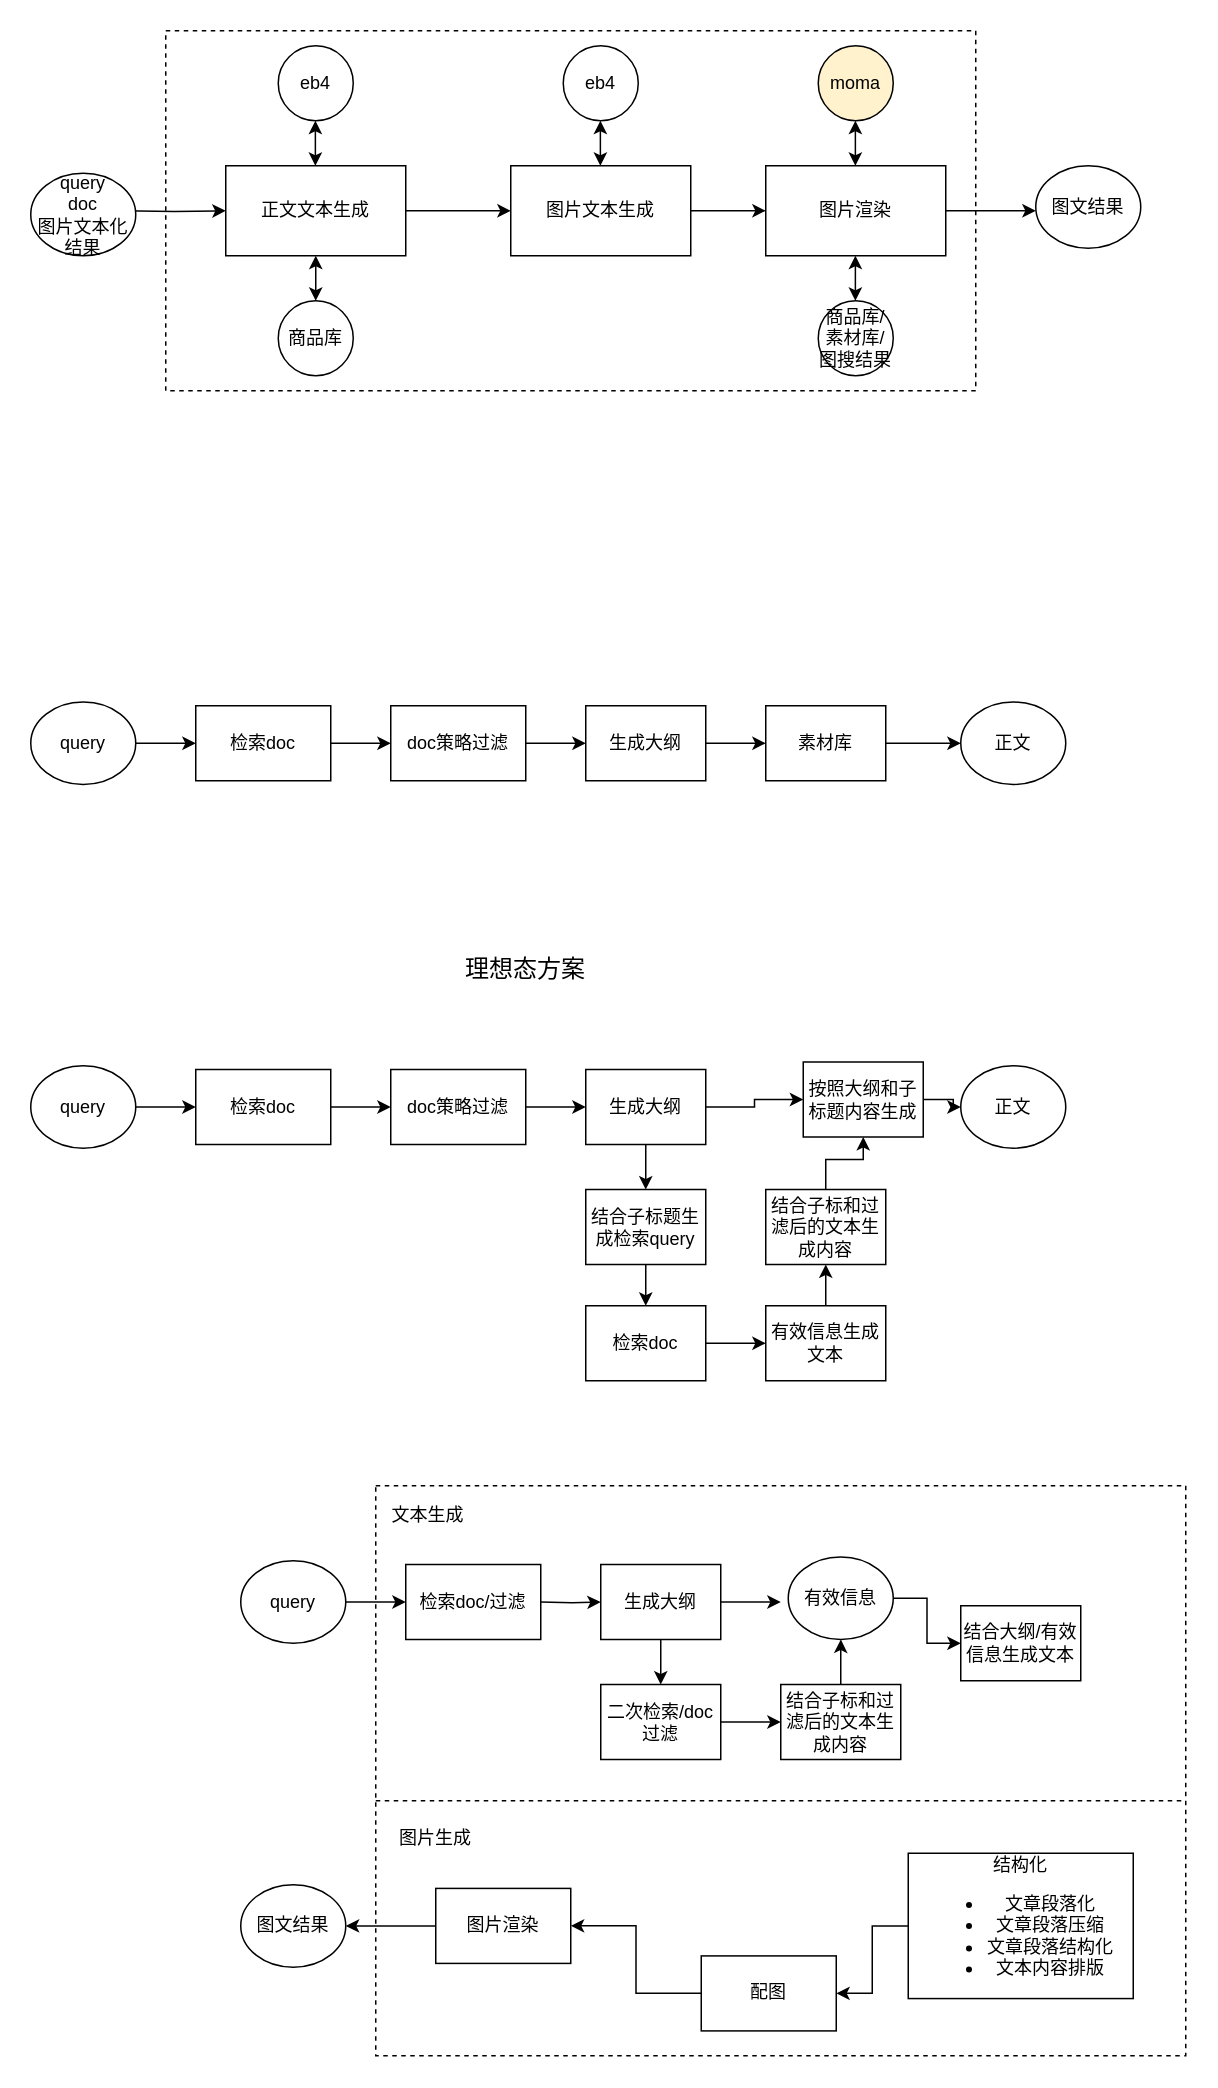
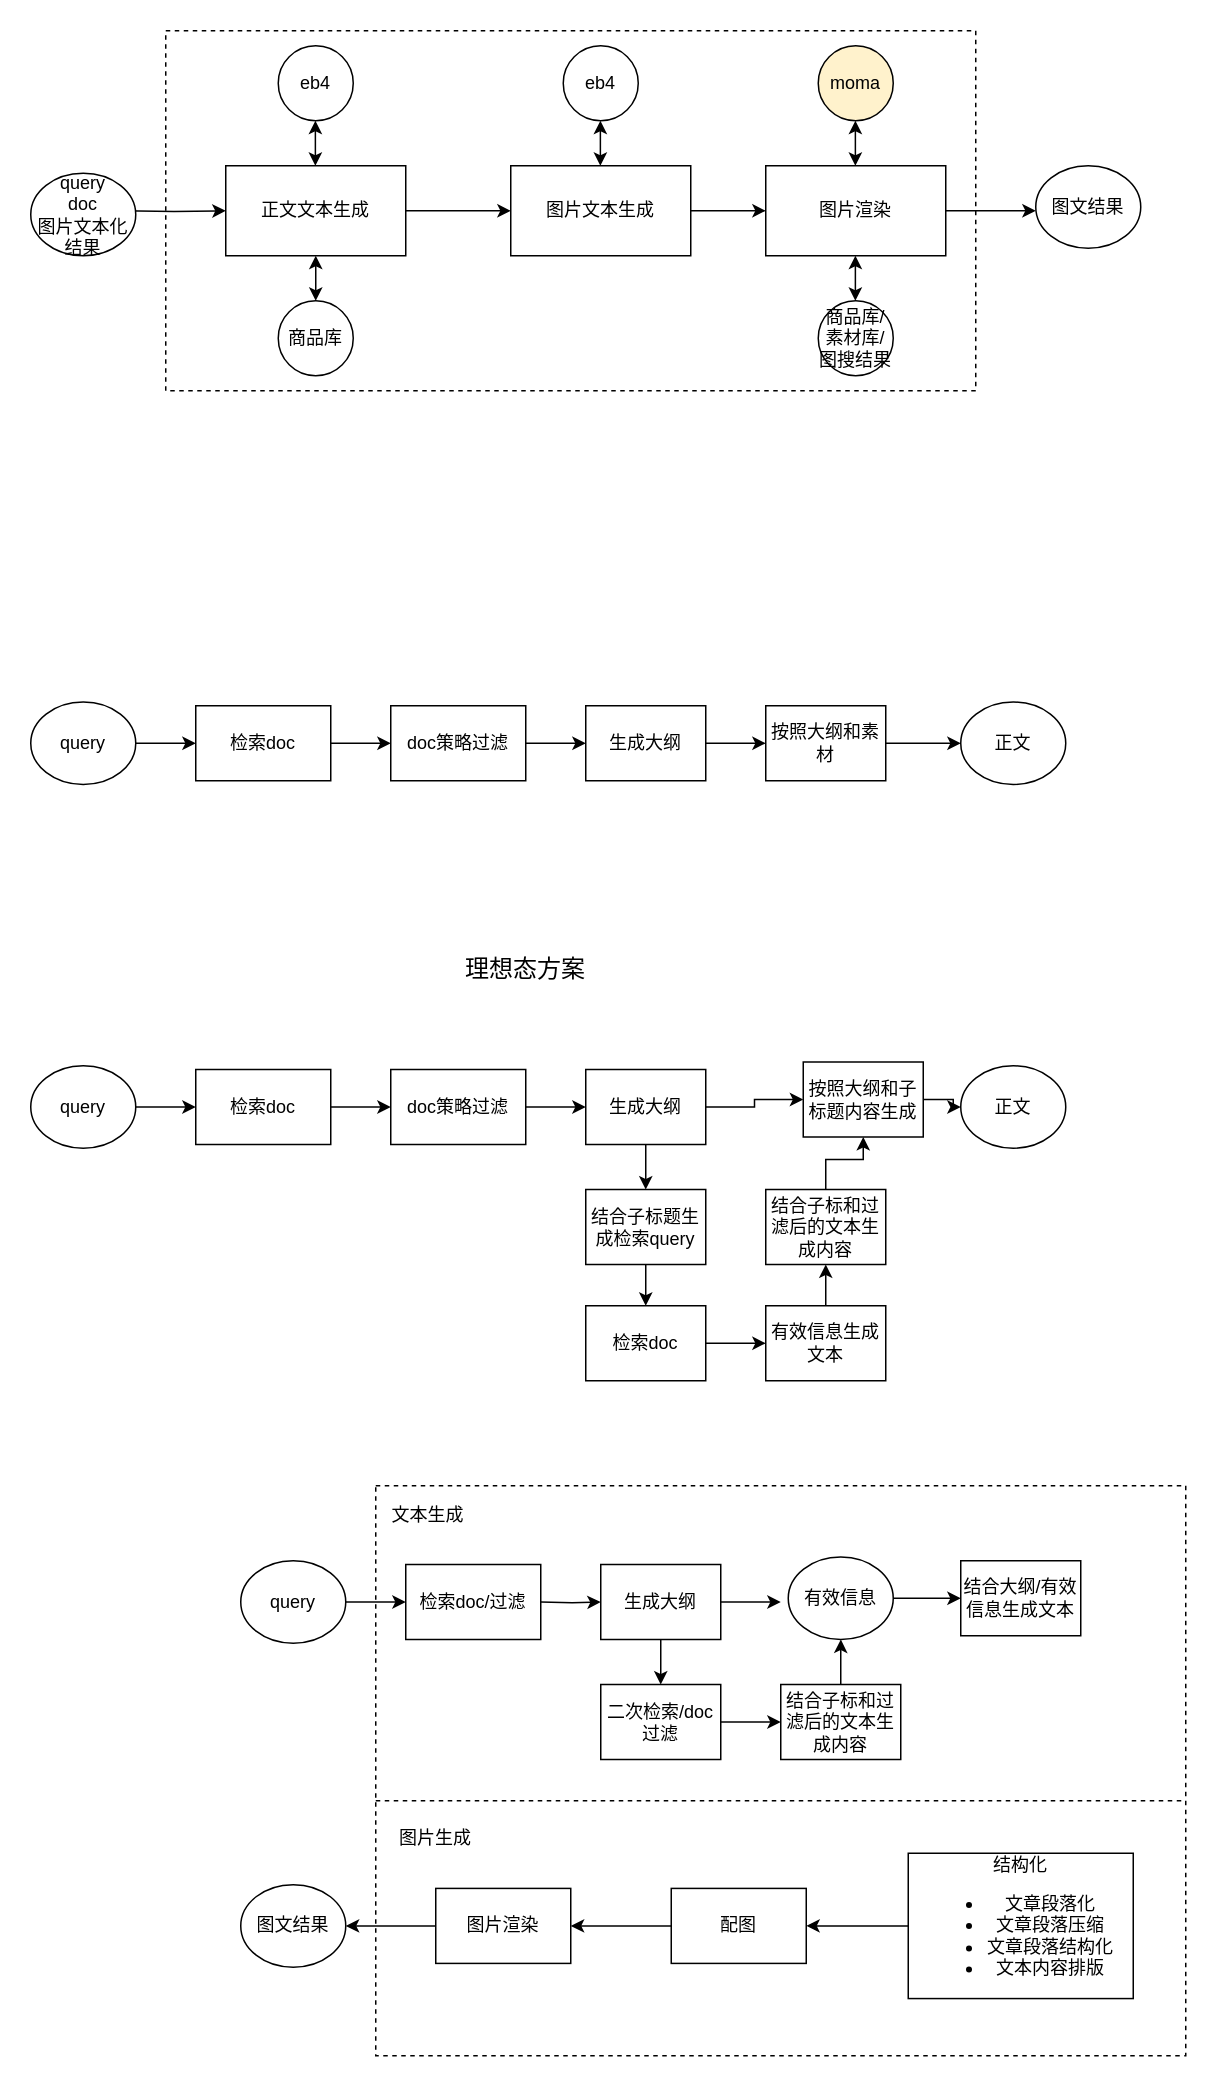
- <mxCell id="32" value="素材库" style="rounded=0;whiteSpace=wrap;html=1;" parent="1" vertex="1"><mxGeometry x="510" y="470" width="80" height="50" as="geometry" /></mxCell>
+ <mxCell id="32" value="按照大纲和素材" style="rounded=0;whiteSpace=wrap;html=1;" parent="1" vertex="1"><mxGeometry x="510" y="470" width="80" height="50" as="geometry" /></mxCell>
- <mxCell id="68" value="结合大纲/有效信息生成文本" style="rounded=0;whiteSpace=wrap;html=1;" vertex="1" parent="1"><mxGeometry x="640" y="1070" width="80" height="50" as="geometry" /></mxCell>
+ <mxCell id="68" value="结合大纲/有效信息生成文本" style="rounded=0;whiteSpace=wrap;html=1;" vertex="1" parent="1"><mxGeometry x="640" y="1040" width="80" height="50" as="geometry" /></mxCell>
- <mxCell id="72" value="配图" style="rounded=0;whiteSpace=wrap;html=1;" vertex="1" parent="1"><mxGeometry x="467" y="1303.44" width="90" height="50" as="geometry" /></mxCell>
+ <mxCell id="72" value="配图" style="rounded=0;whiteSpace=wrap;html=1;" vertex="1" parent="1"><mxGeometry x="447" y="1258.44" width="90" height="50" as="geometry" /></mxCell>
